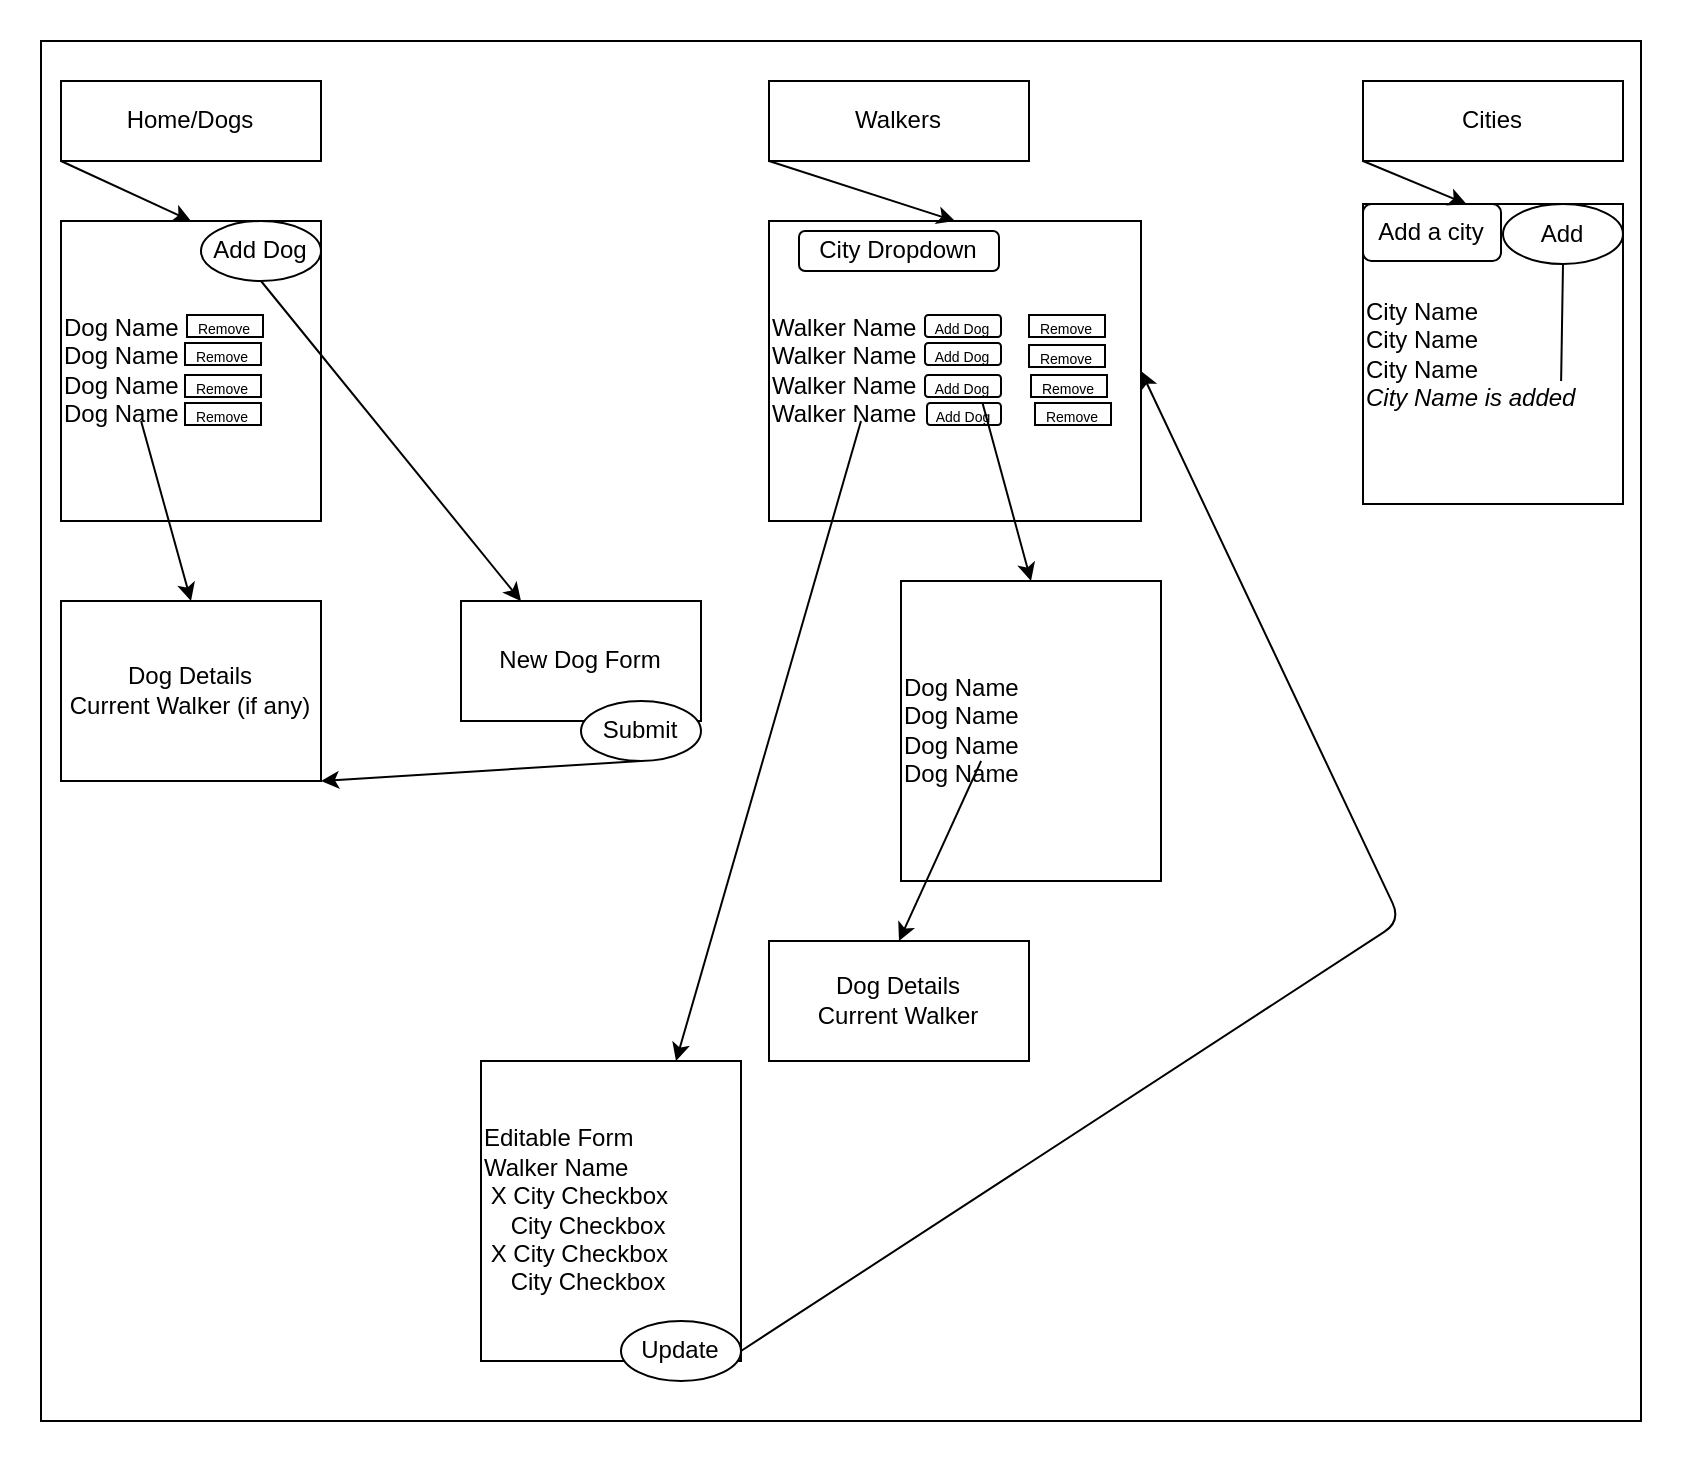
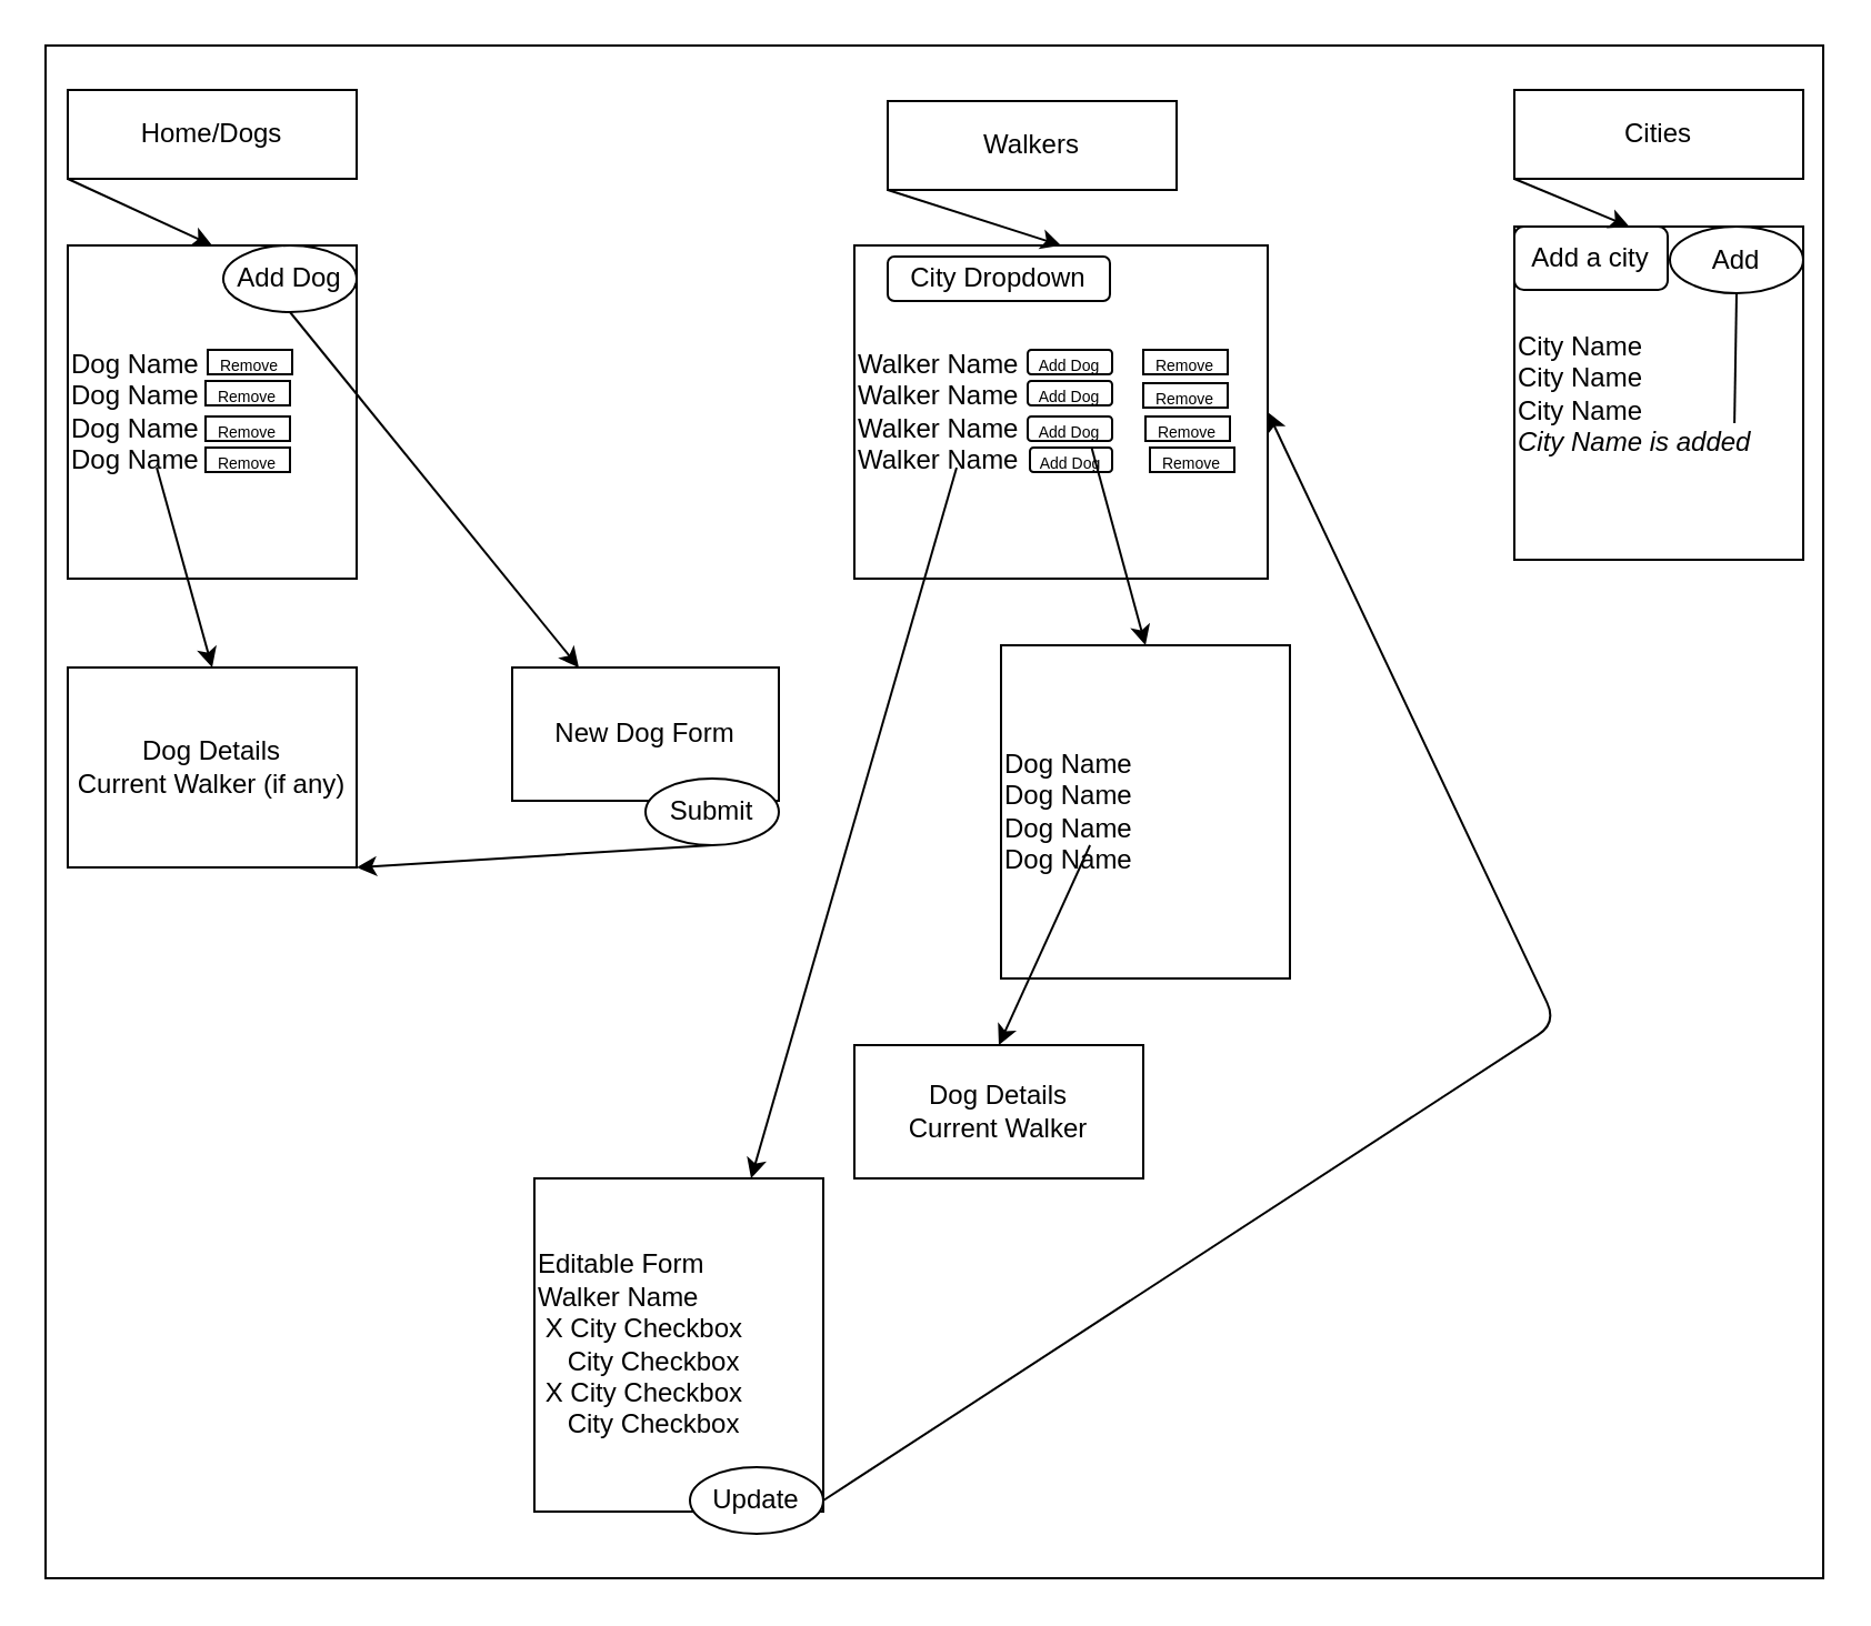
- <mxCell id="5" value="Walkers" style="rounded=0;whiteSpace=wrap;html=1;" vertex="1" parent="1"><mxGeometry x="384" y="40" width="130" height="40" as="geometry" /></mxCell>
+ <mxCell id="5" value="Walkers" style="rounded=0;whiteSpace=wrap;html=1;" vertex="1" parent="1"><mxGeometry x="399" y="45" width="130" height="40" as="geometry" /></mxCell>
